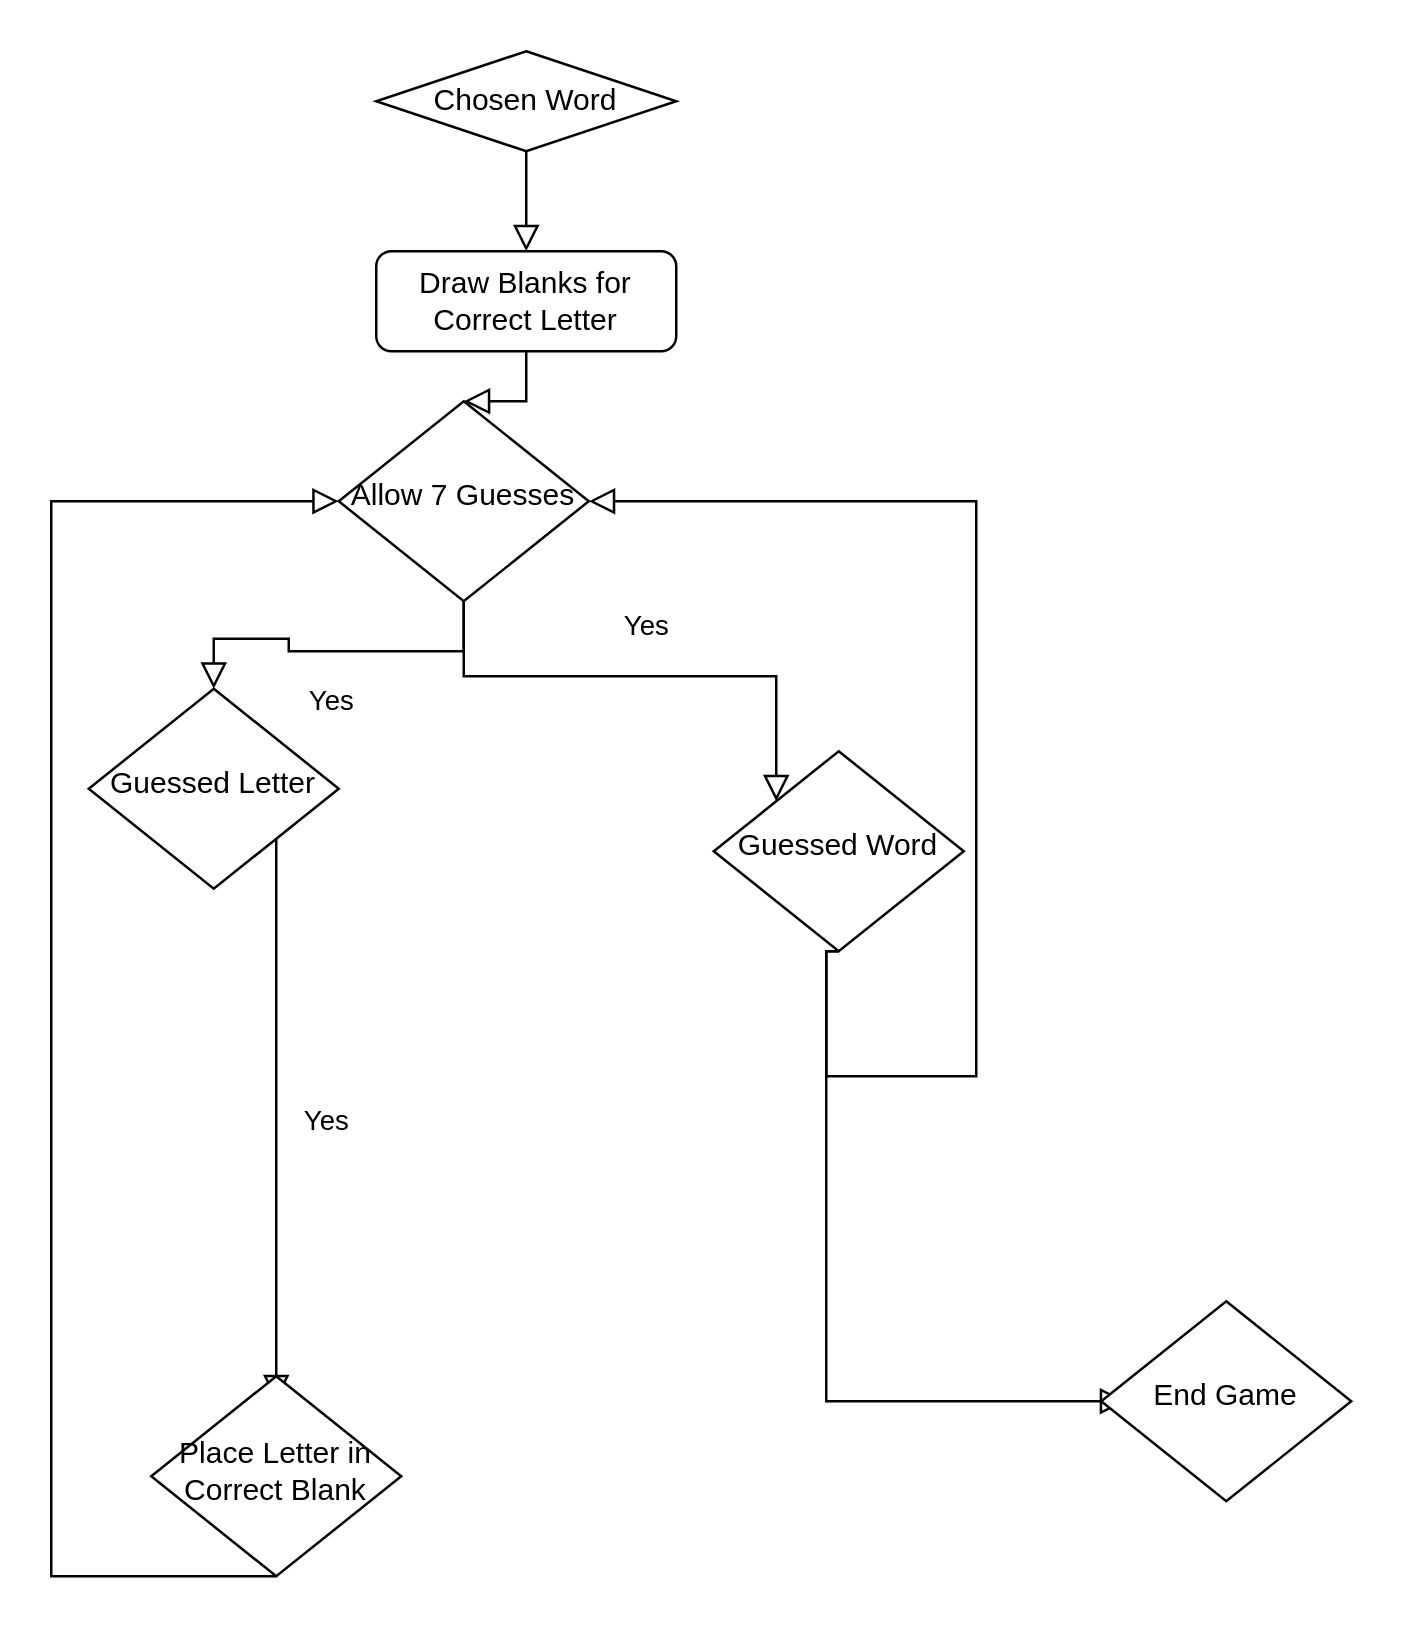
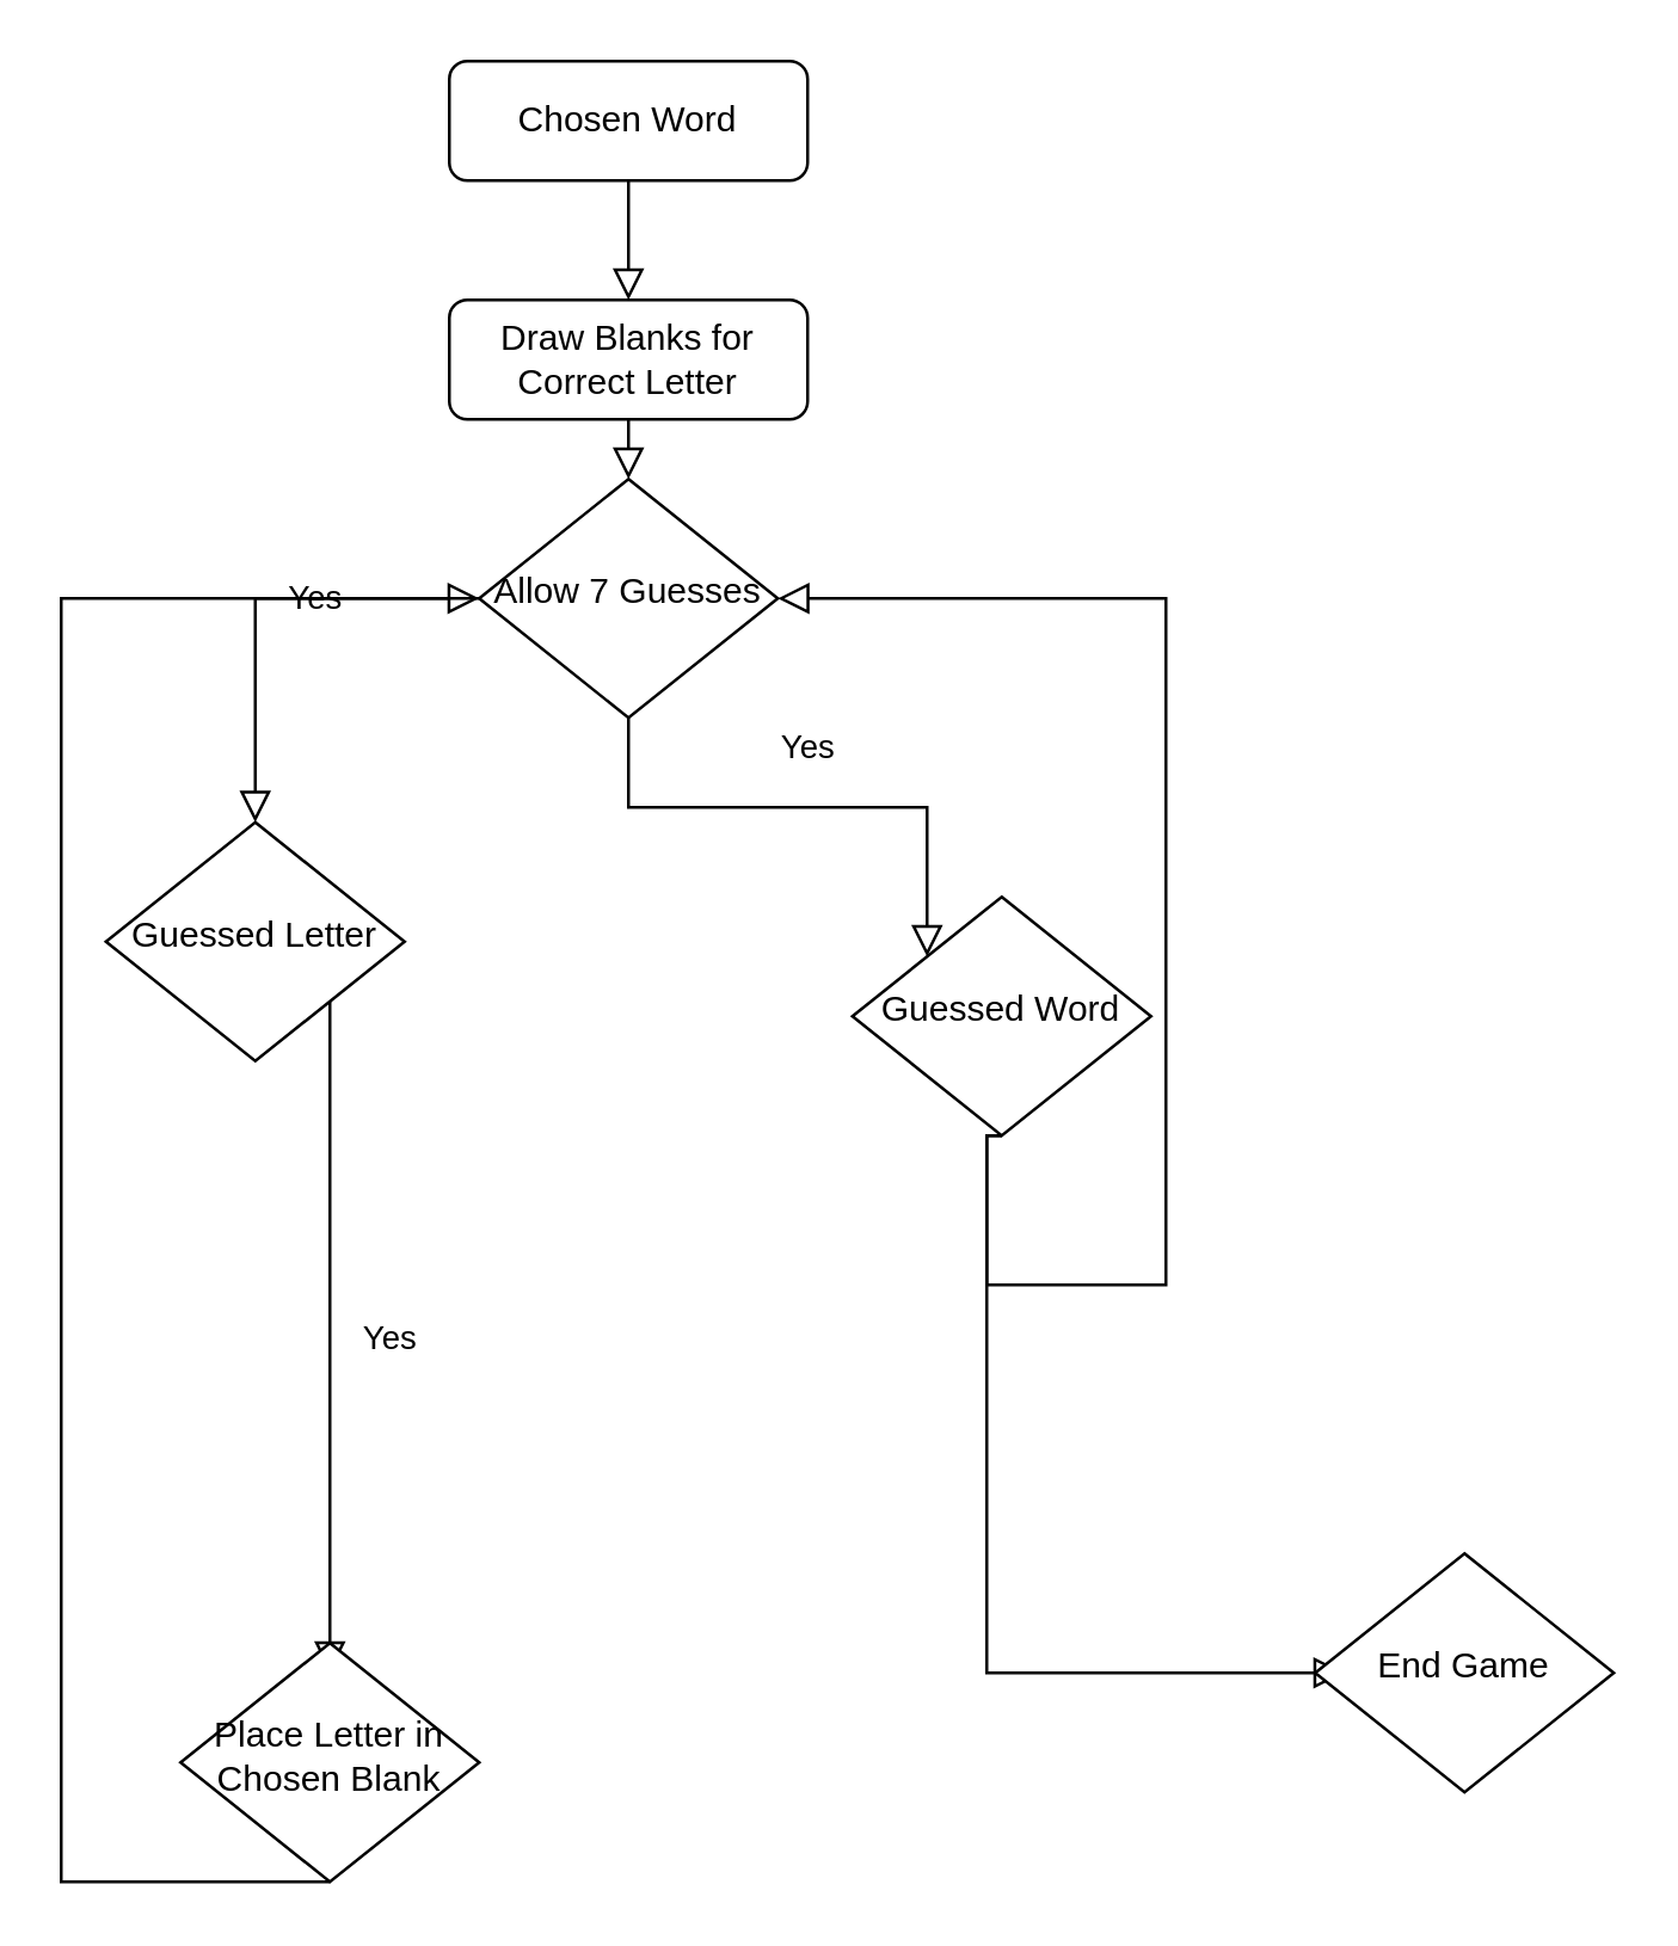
- <mxCell id="3" value="Chosen Word" style="rhombus;whiteSpace=wrap;html=1;fontSize=12;glass=0;strokeWidth=1;shadow=0;" parent="1" vertex="1"><mxGeometry x="150" y="20" width="120" height="40" as="geometry" /></mxCell>
+ <mxCell id="3" value="Chosen Word" style="rounded=1;whiteSpace=wrap;html=1;fontSize=12;glass=0;strokeWidth=1;shadow=0;" parent="1" vertex="1"><mxGeometry x="150" y="20" width="120" height="40" as="geometry" /></mxCell>
- <mxCell id="5" value="Allow 7 Guesses" style="rhombus;whiteSpace=wrap;html=1;shadow=0;fontFamily=Helvetica;fontSize=12;align=center;strokeWidth=1;spacing=6;spacingTop=-4;" parent="1" vertex="1"><mxGeometry x="135" y="160" width="100" height="80" as="geometry" /></mxCell>
+ <mxCell id="5" value="Allow 7 Guesses" style="rhombus;whiteSpace=wrap;html=1;shadow=0;fontFamily=Helvetica;fontSize=12;align=center;strokeWidth=1;spacing=6;spacingTop=-4;" parent="1" vertex="1"><mxGeometry x="160" y="160" width="100" height="80" as="geometry" /></mxCell>
- <mxCell id="13" value="Place Letter in Correct Blank" style="rhombus;whiteSpace=wrap;html=1;shadow=0;fontFamily=Helvetica;fontSize=12;align=center;strokeWidth=1;spacing=6;spacingTop=-4;" vertex="1" parent="1"><mxGeometry x="60" y="550" width="100" height="80" as="geometry" /></mxCell>
+ <mxCell id="13" value="Place Letter in Chosen Blank" style="rhombus;whiteSpace=wrap;html=1;shadow=0;fontFamily=Helvetica;fontSize=12;align=center;strokeWidth=1;spacing=6;spacingTop=-4;" vertex="1" parent="1"><mxGeometry x="60" y="550" width="100" height="80" as="geometry" /></mxCell>
